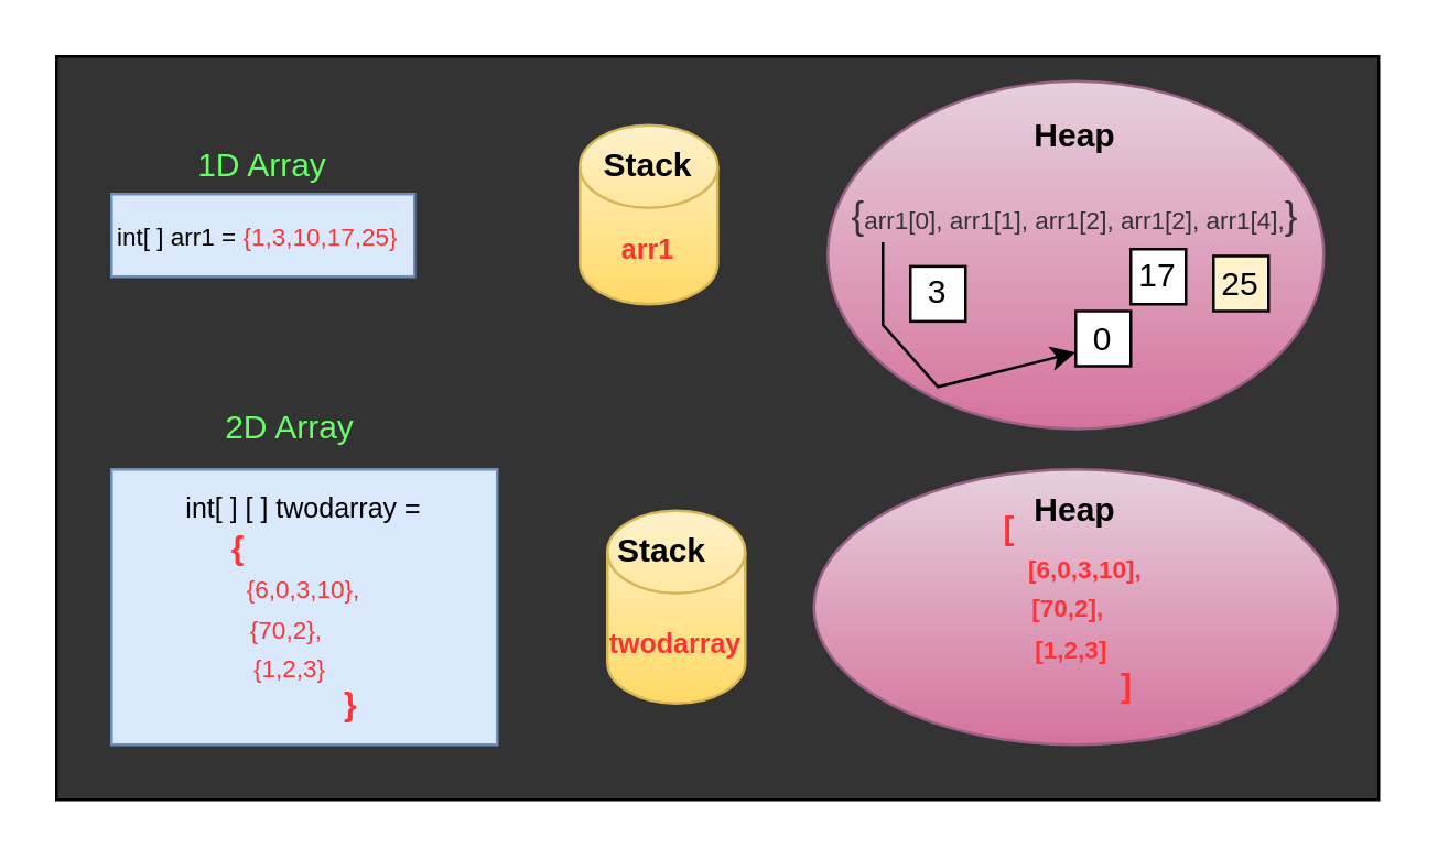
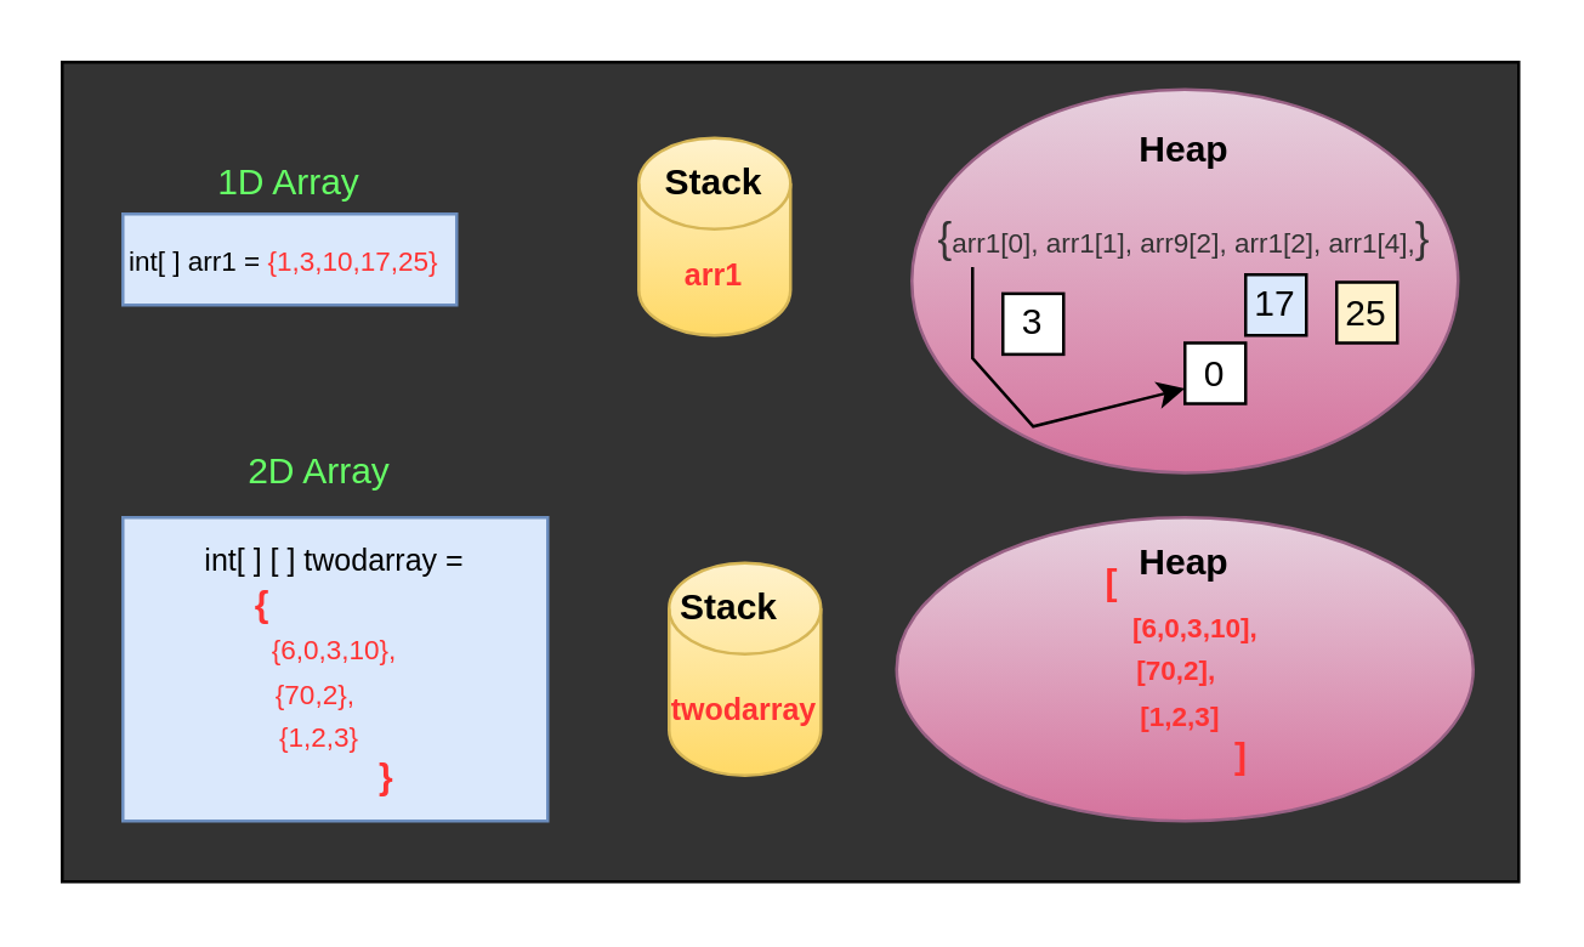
- <mxCell id="8" value="&lt;font style=&quot;color: rgb(51, 51, 51);&quot;&gt;&lt;font style=&quot;font-size: 14px;&quot;&gt;{&lt;/font&gt;&lt;font style=&quot;font-size: 9px;&quot;&gt;arr1[0], arr1[1], arr1[2], arr1[2], arr1[4],&lt;/font&gt;&lt;font style=&quot;font-size: 14px;&quot;&gt;}&lt;/font&gt;&lt;/font&gt;" style="text;html=1;align=center;verticalAlign=middle;whiteSpace=wrap;rounded=0;" vertex="1" parent="1"><mxGeometry x="280" y="62.5" width="220" height="30" as="geometry" /></mxCell>
+ <mxCell id="8" value="&lt;font style=&quot;color: rgb(51, 51, 51);&quot;&gt;&lt;font style=&quot;font-size: 14px;&quot;&gt;{&lt;/font&gt;&lt;font style=&quot;font-size: 9px;&quot;&gt;arr1[0], arr1[1], arr9[2], arr1[2], arr1[4],&lt;/font&gt;&lt;font style=&quot;font-size: 14px;&quot;&gt;}&lt;/font&gt;&lt;/font&gt;" style="text;html=1;align=center;verticalAlign=middle;whiteSpace=wrap;rounded=0;" vertex="1" parent="1"><mxGeometry x="280" y="62.5" width="220" height="30" as="geometry" /></mxCell>
- <mxCell id="10" value="17" style="whiteSpace=wrap;html=1;aspect=fixed;" vertex="1" parent="1"><mxGeometry x="410" y="90" width="20" height="20" as="geometry" /></mxCell>
+ <mxCell id="10" value="17" style="whiteSpace=wrap;html=1;aspect=fixed;fillColor=#dae8fc;" vertex="1" parent="1"><mxGeometry x="410" y="90" width="20" height="20" as="geometry" /></mxCell>
